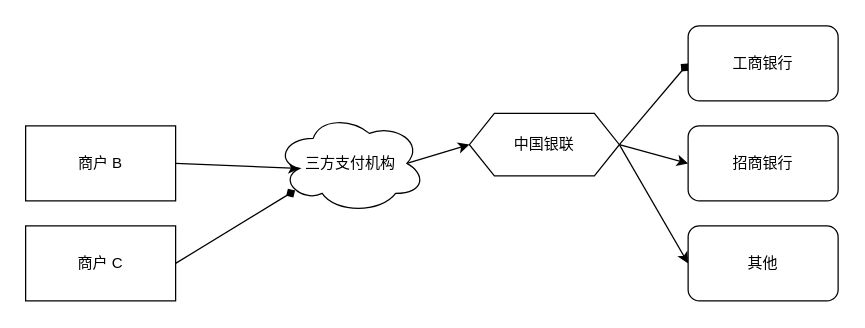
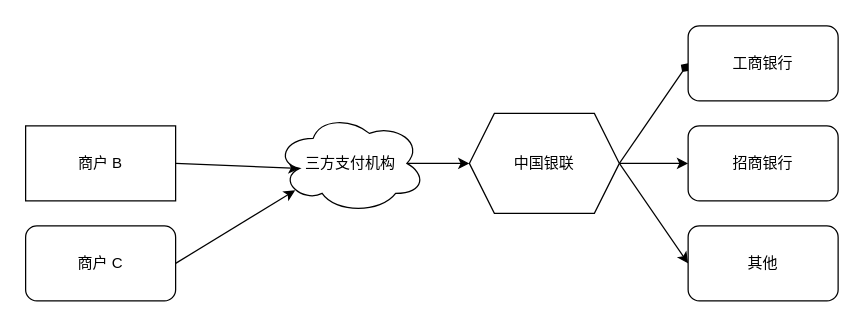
- <mxCell id="11" value="中国银联" style="shape=hexagon;perimeter=hexagonPerimeter2;whiteSpace=wrap;html=1;fixedSize=1;" vertex="1" parent="1"><mxGeometry x="375" y="90" width="120" height="50" as="geometry" /></mxCell>
+ <mxCell id="11" value="中国银联" style="shape=hexagon;perimeter=hexagonPerimeter2;whiteSpace=wrap;html=1;fixedSize=1;" vertex="1" parent="1"><mxGeometry x="375" y="90" width="120" height="80" as="geometry" /></mxCell>
- <mxCell id="4" style="edgeStyle=none;rounded=0;orthogonalLoop=1;jettySize=auto;html=1;exitX=1;exitY=0.5;exitDx=0;exitDy=0;entryX=0.13;entryY=0.77;entryDx=0;entryDy=0;entryPerimeter=0;endArrow=diamond;" edge="1" parent="1" source="5" target="7"><mxGeometry relative="1" as="geometry" /></mxCell>
+ <mxCell id="4" style="edgeStyle=none;rounded=0;orthogonalLoop=1;jettySize=auto;html=1;exitX=1;exitY=0.5;exitDx=0;exitDy=0;entryX=0.13;entryY=0.77;entryDx=0;entryDy=0;entryPerimeter=0;" edge="1" parent="1" source="5" target="7"><mxGeometry relative="1" as="geometry" /></mxCell>
- <mxCell id="5" value="商户 C" style="rounded=0;whiteSpace=wrap;html=1;" vertex="1" parent="1"><mxGeometry x="20" y="180" width="120" height="60" as="geometry" /></mxCell>
+ <mxCell id="5" value="商户 C" style="whiteSpace=wrap;html=1;rounded=1;" vertex="1" parent="1"><mxGeometry x="20" y="180" width="120" height="60" as="geometry" /></mxCell>
